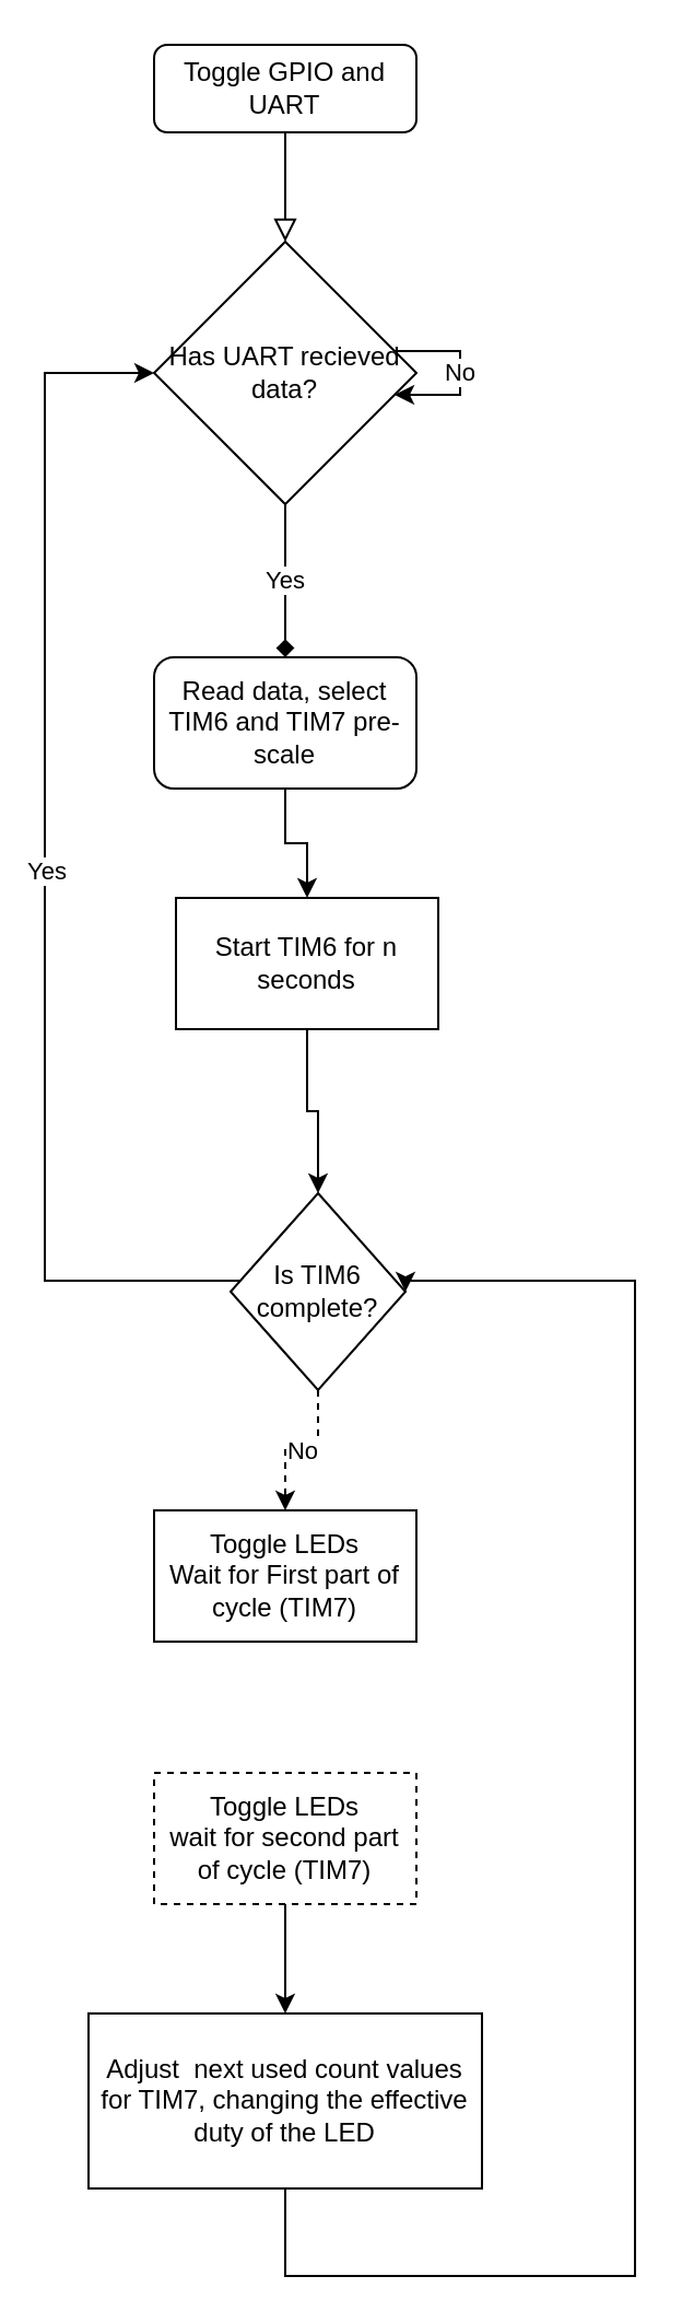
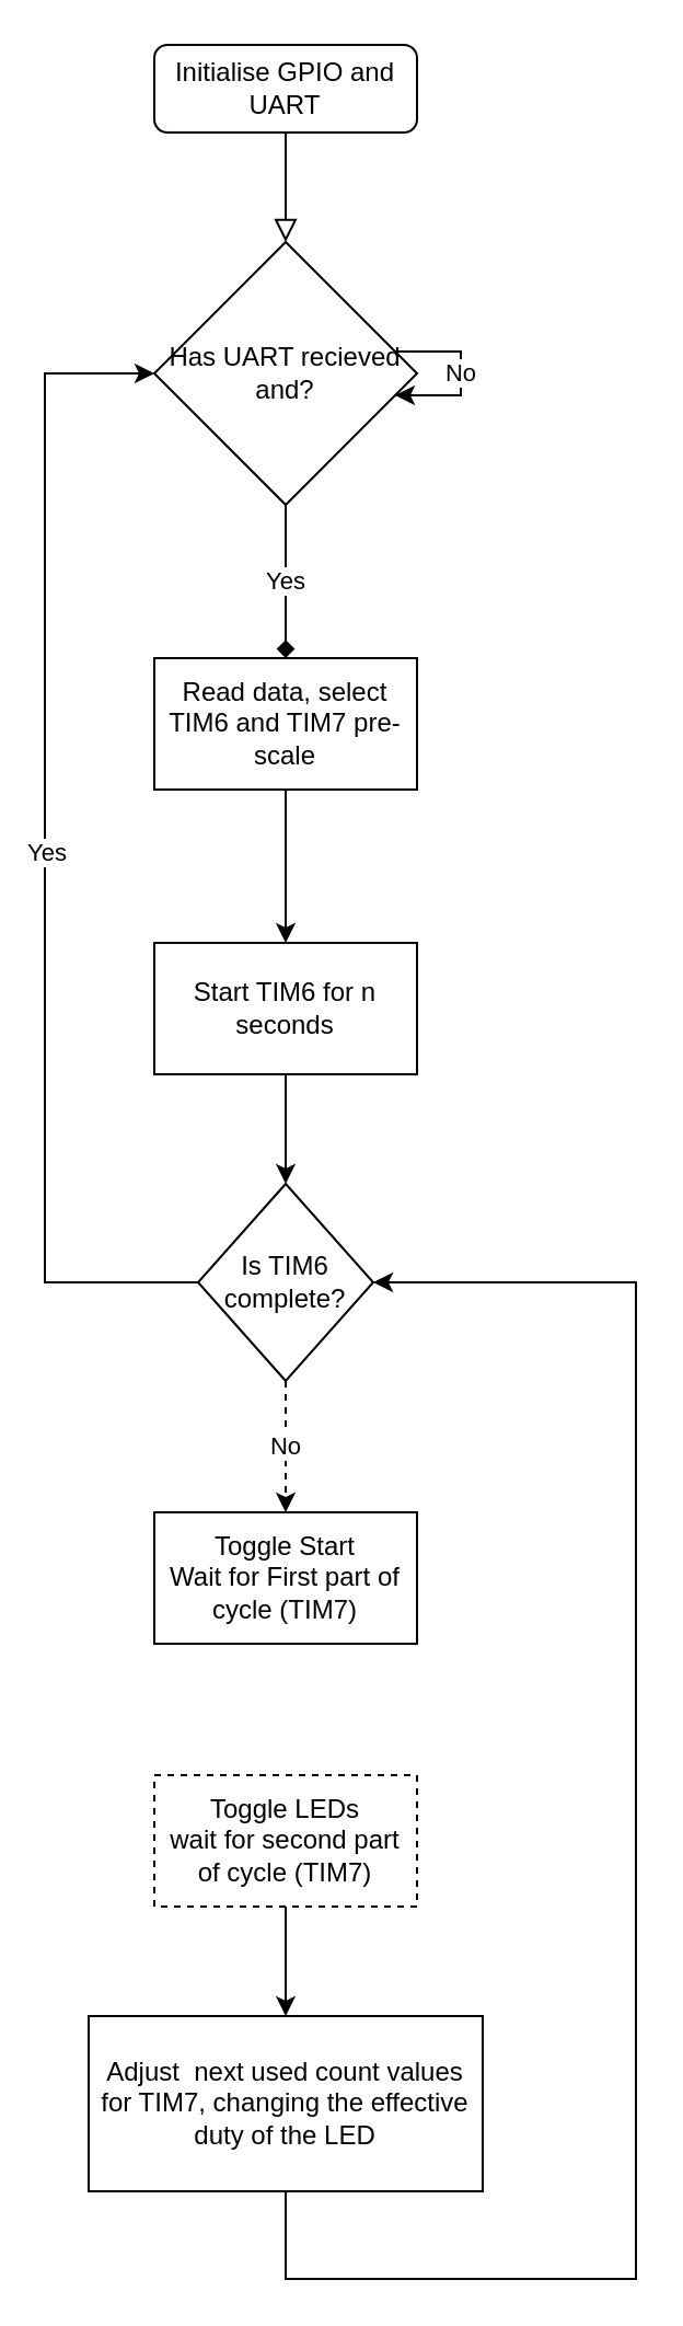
- <mxCell id="3" value="Toggle GPIO and UART" style="rounded=1;whiteSpace=wrap;html=1;fontSize=12;glass=0;strokeWidth=1;shadow=0;" parent="1" vertex="1"><mxGeometry x="70" y="20" width="120" height="40" as="geometry" /></mxCell>
+ <mxCell id="3" value="Initialise GPIO and UART" style="rounded=1;whiteSpace=wrap;html=1;fontSize=12;glass=0;strokeWidth=1;shadow=0;" parent="1" vertex="1"><mxGeometry x="70" y="20" width="120" height="40" as="geometry" /></mxCell>
- <mxCell id="5" value="Has UART recieved data?" style="rhombus;whiteSpace=wrap;html=1;" vertex="1" parent="1"><mxGeometry x="70" y="110" width="120" height="120" as="geometry" /></mxCell>
+ <mxCell id="5" value="Has UART recieved and?" style="rhombus;whiteSpace=wrap;html=1;" vertex="1" parent="1"><mxGeometry x="70" y="110" width="120" height="120" as="geometry" /></mxCell>
- <mxCell id="7" value="Read data, select TIM6 and TIM7 pre-scale" style="whiteSpace=wrap;html=1;rounded=1;" vertex="1" parent="1"><mxGeometry x="70" y="300" width="120" height="60" as="geometry" /></mxCell>
+ <mxCell id="7" value="Read data, select TIM6 and TIM7 pre-scale" style="rounded=0;whiteSpace=wrap;html=1;" vertex="1" parent="1"><mxGeometry x="70" y="300" width="120" height="60" as="geometry" /></mxCell>
- <mxCell id="10" value="Start TIM6 for n seconds" style="rounded=0;whiteSpace=wrap;html=1;" vertex="1" parent="1"><mxGeometry x="80" y="410" width="120" height="60" as="geometry" /></mxCell>
+ <mxCell id="10" value="Start TIM6 for n seconds" style="rounded=0;whiteSpace=wrap;html=1;" vertex="1" parent="1"><mxGeometry x="70" y="430" width="120" height="60" as="geometry" /></mxCell>
- <mxCell id="14" value="Is TIM6 complete?" style="rhombus;whiteSpace=wrap;html=1;" vertex="1" parent="1"><mxGeometry x="105" y="545" width="80" height="90" as="geometry" /></mxCell>
+ <mxCell id="14" value="Is TIM6 complete?" style="rhombus;whiteSpace=wrap;html=1;" vertex="1" parent="1"><mxGeometry x="90" y="540" width="80" height="90" as="geometry" /></mxCell>
- <mxCell id="15" value="Toggle LEDs&lt;br&gt;Wait for First part of cycle (TIM7)" style="rounded=0;whiteSpace=wrap;html=1;" vertex="1" parent="1"><mxGeometry x="70" y="690" width="120" height="60" as="geometry" /></mxCell>
+ <mxCell id="15" value="Toggle Start&lt;br&gt;Wait for First part of cycle (TIM7)" style="rounded=0;whiteSpace=wrap;html=1;" vertex="1" parent="1"><mxGeometry x="70" y="690" width="120" height="60" as="geometry" /></mxCell>
